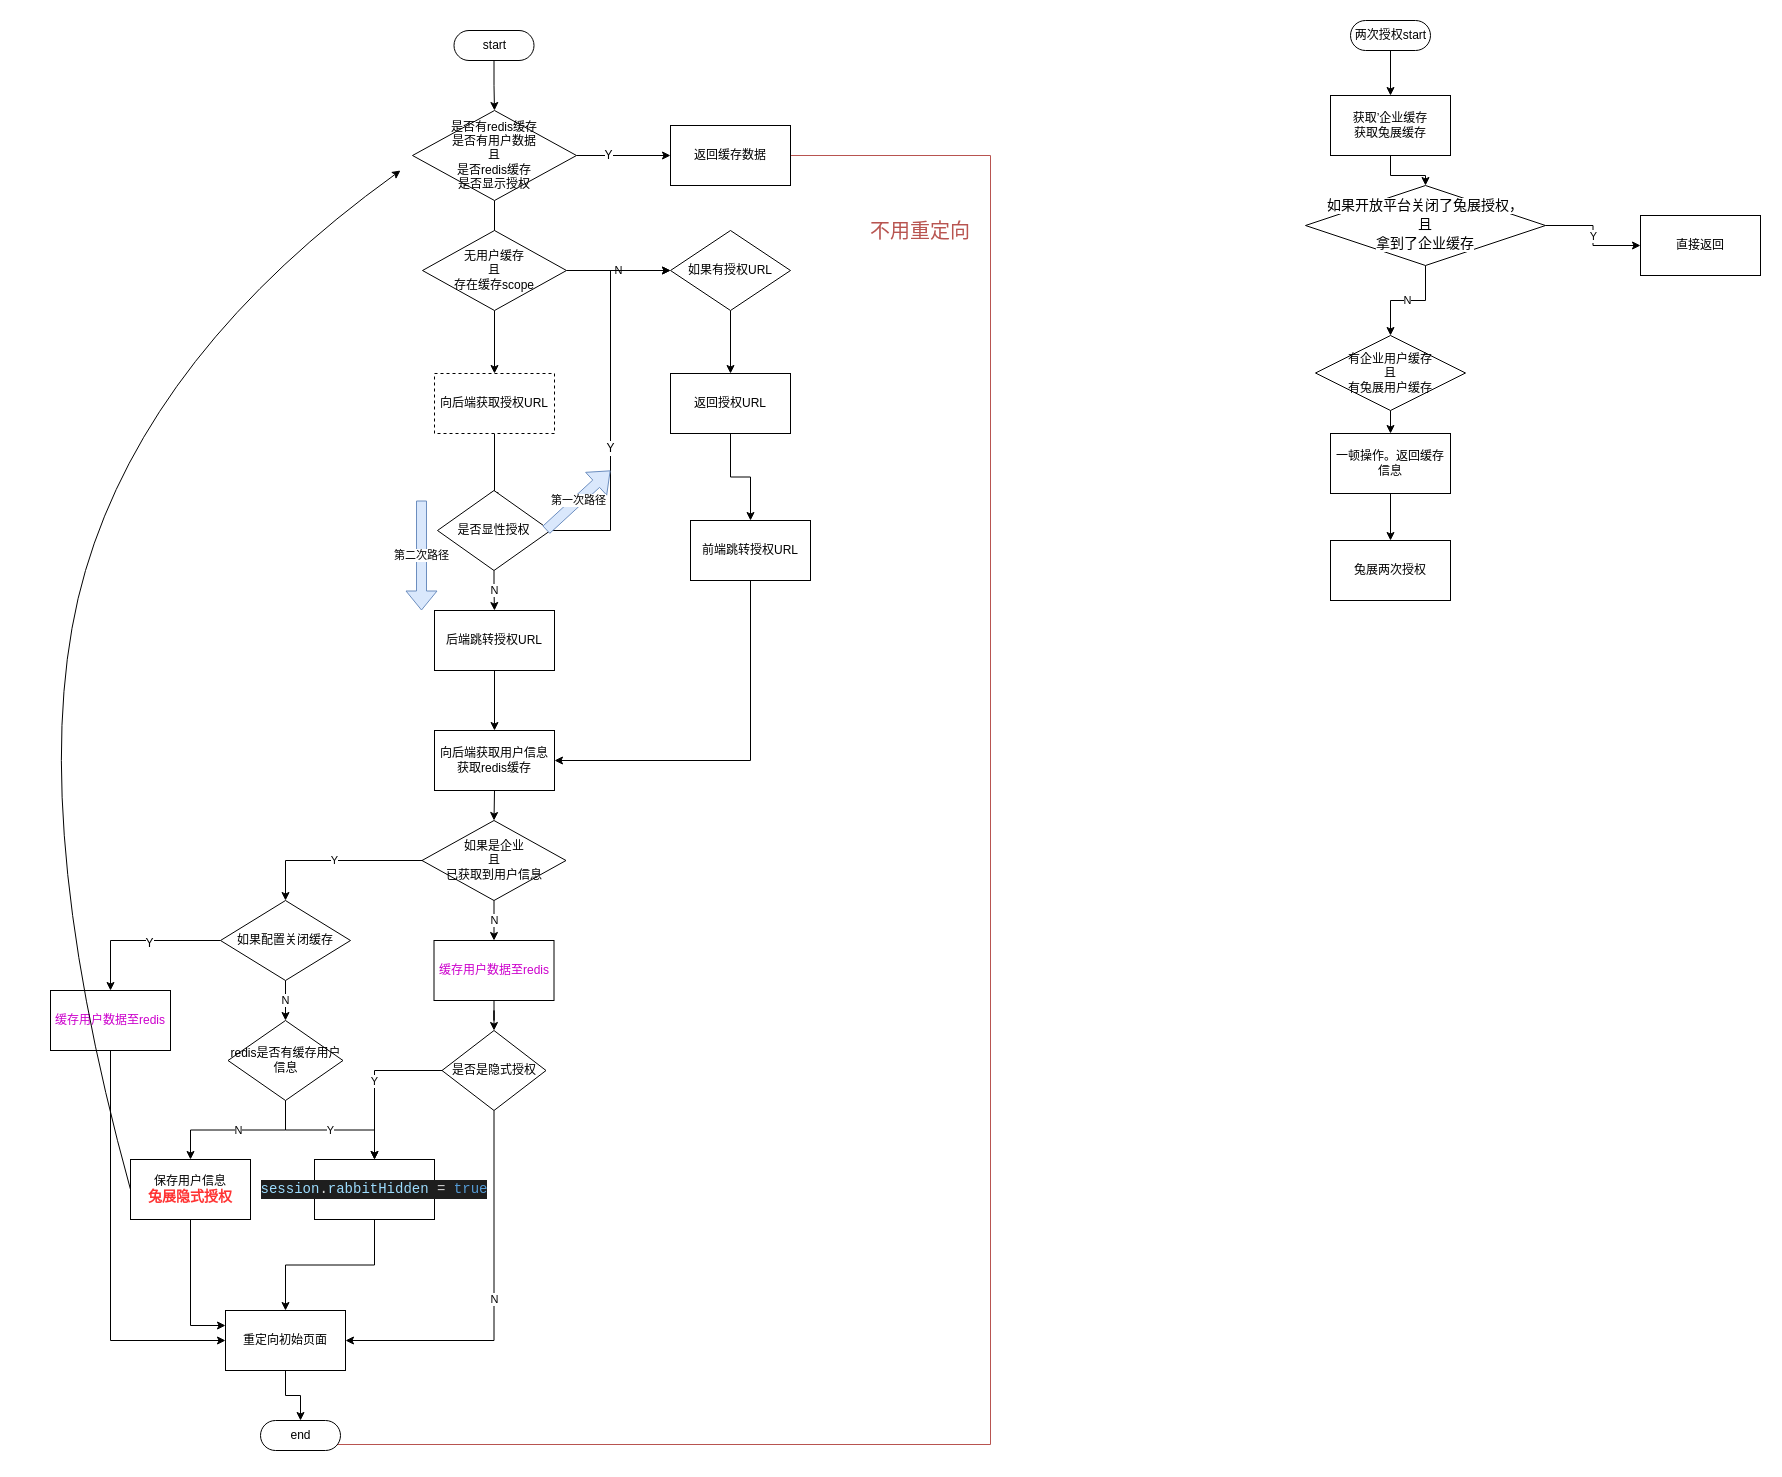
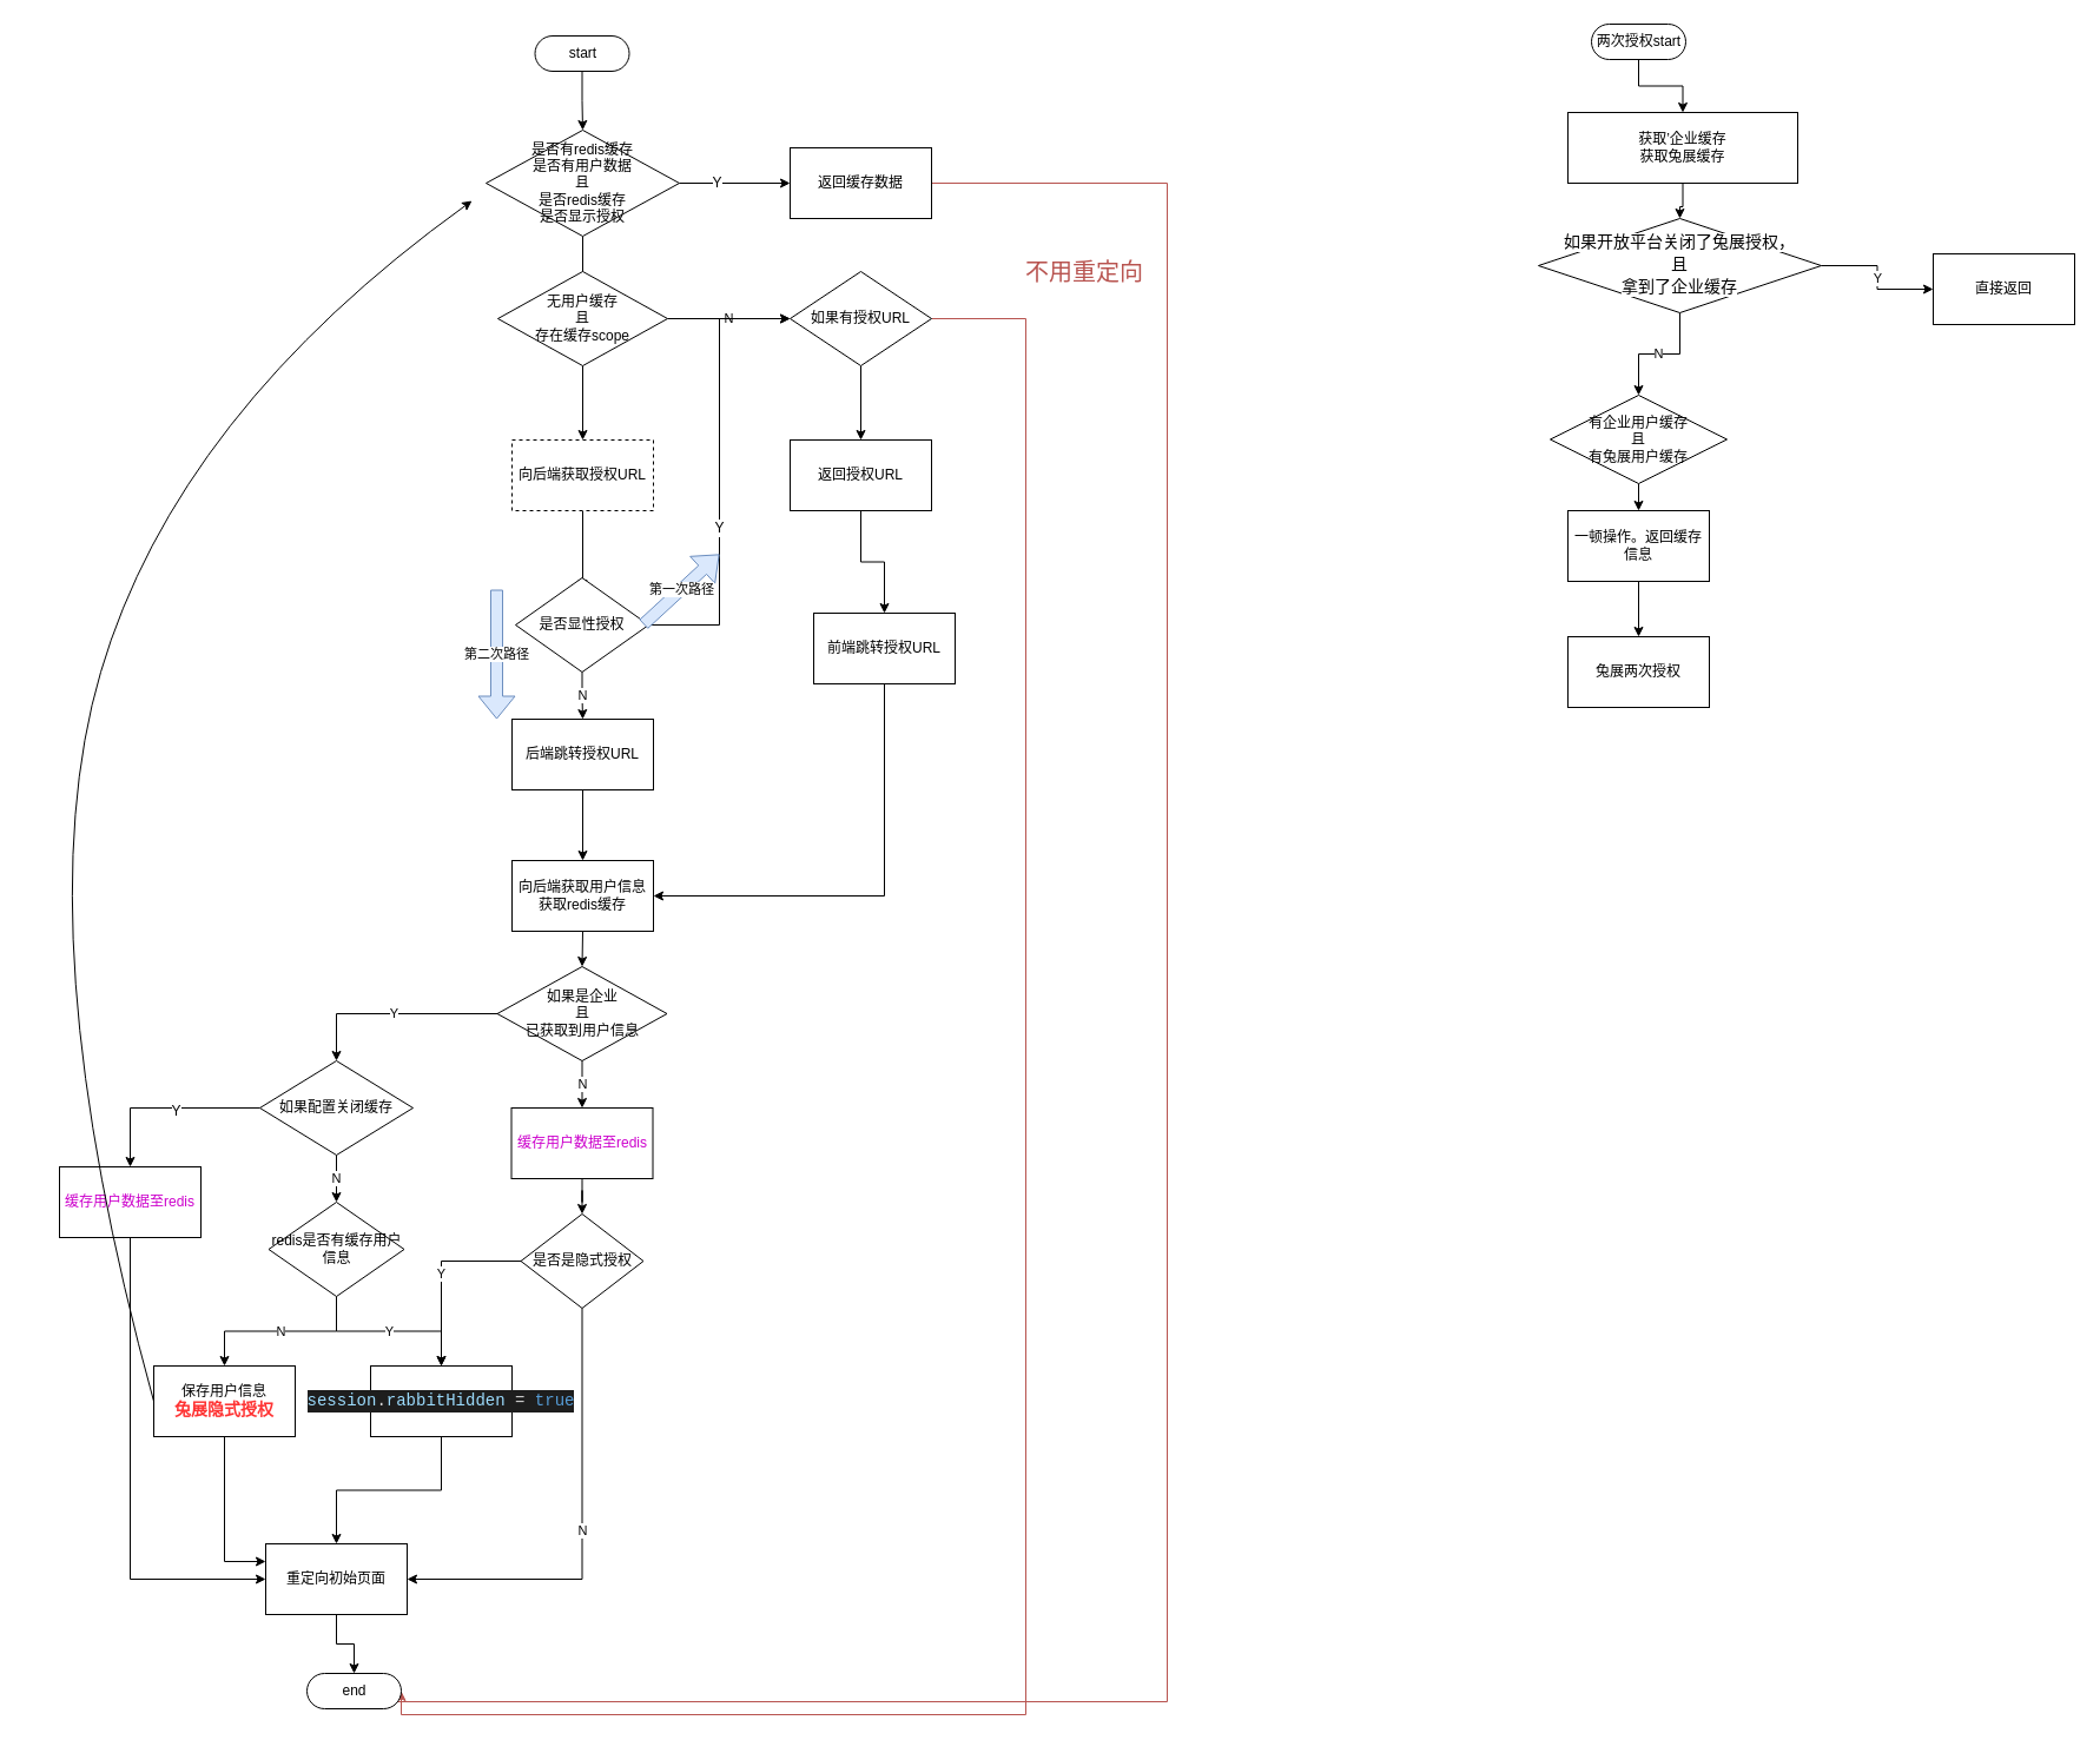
- <mxCell id="65" value="获取’企业缓存&lt;br&gt;获取兔展缓存" style="rounded=0;whiteSpace=wrap;html=1;" parent="1" vertex="1"><mxGeometry x="1330" y="95" width="120" height="60" as="geometry" /></mxCell>
+ <mxCell id="65" value="获取’企业缓存&lt;br&gt;获取兔展缓存" style="rounded=0;whiteSpace=wrap;html=1;" parent="1" vertex="1"><mxGeometry x="1330" y="95" width="195" height="60" as="geometry" /></mxCell>
+ <mxCell id="14" style="edgeStyle=orthogonalEdgeStyle;rounded=0;orthogonalLoop=1;jettySize=auto;html=1;entryX=1;entryY=0.5;entryDx=0;entryDy=0;entryPerimeter=0;fillColor=#f8cecc;strokeColor=#b85450;" parent="1" source="15" target="53" edge="1"><mxGeometry relative="1" as="geometry"><mxPoint x="950" y="270" as="targetPoint" /><Array as="points"><mxPoint x="870" y="270" /><mxPoint x="870" y="1455" /></Array></mxGeometry></mxCell>
